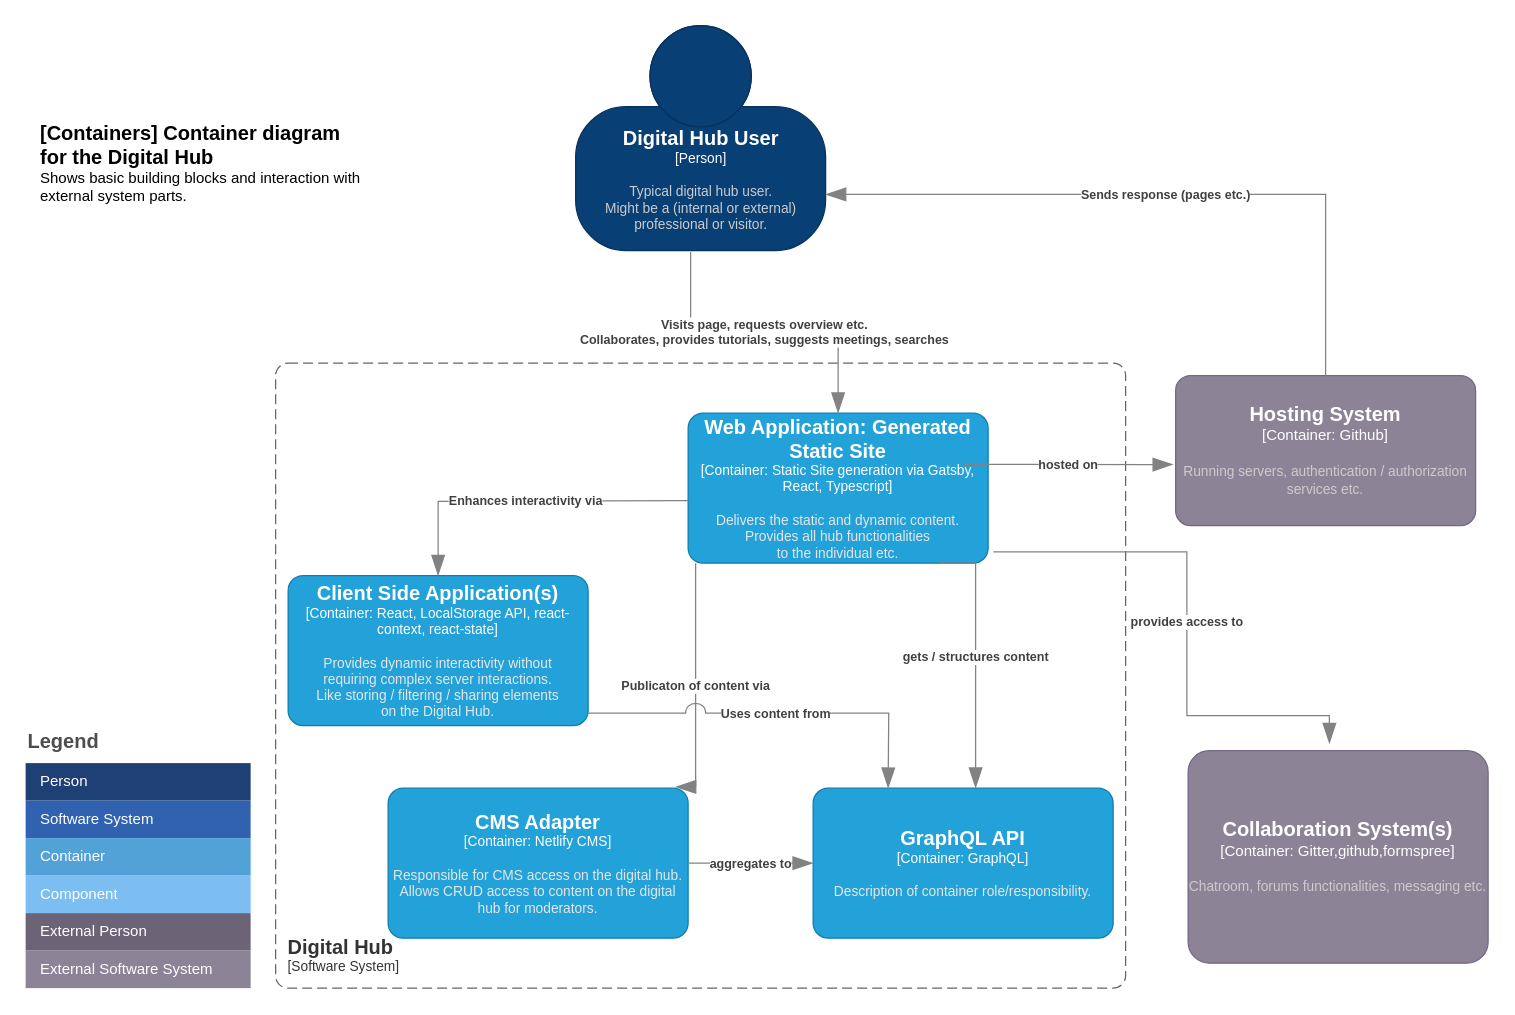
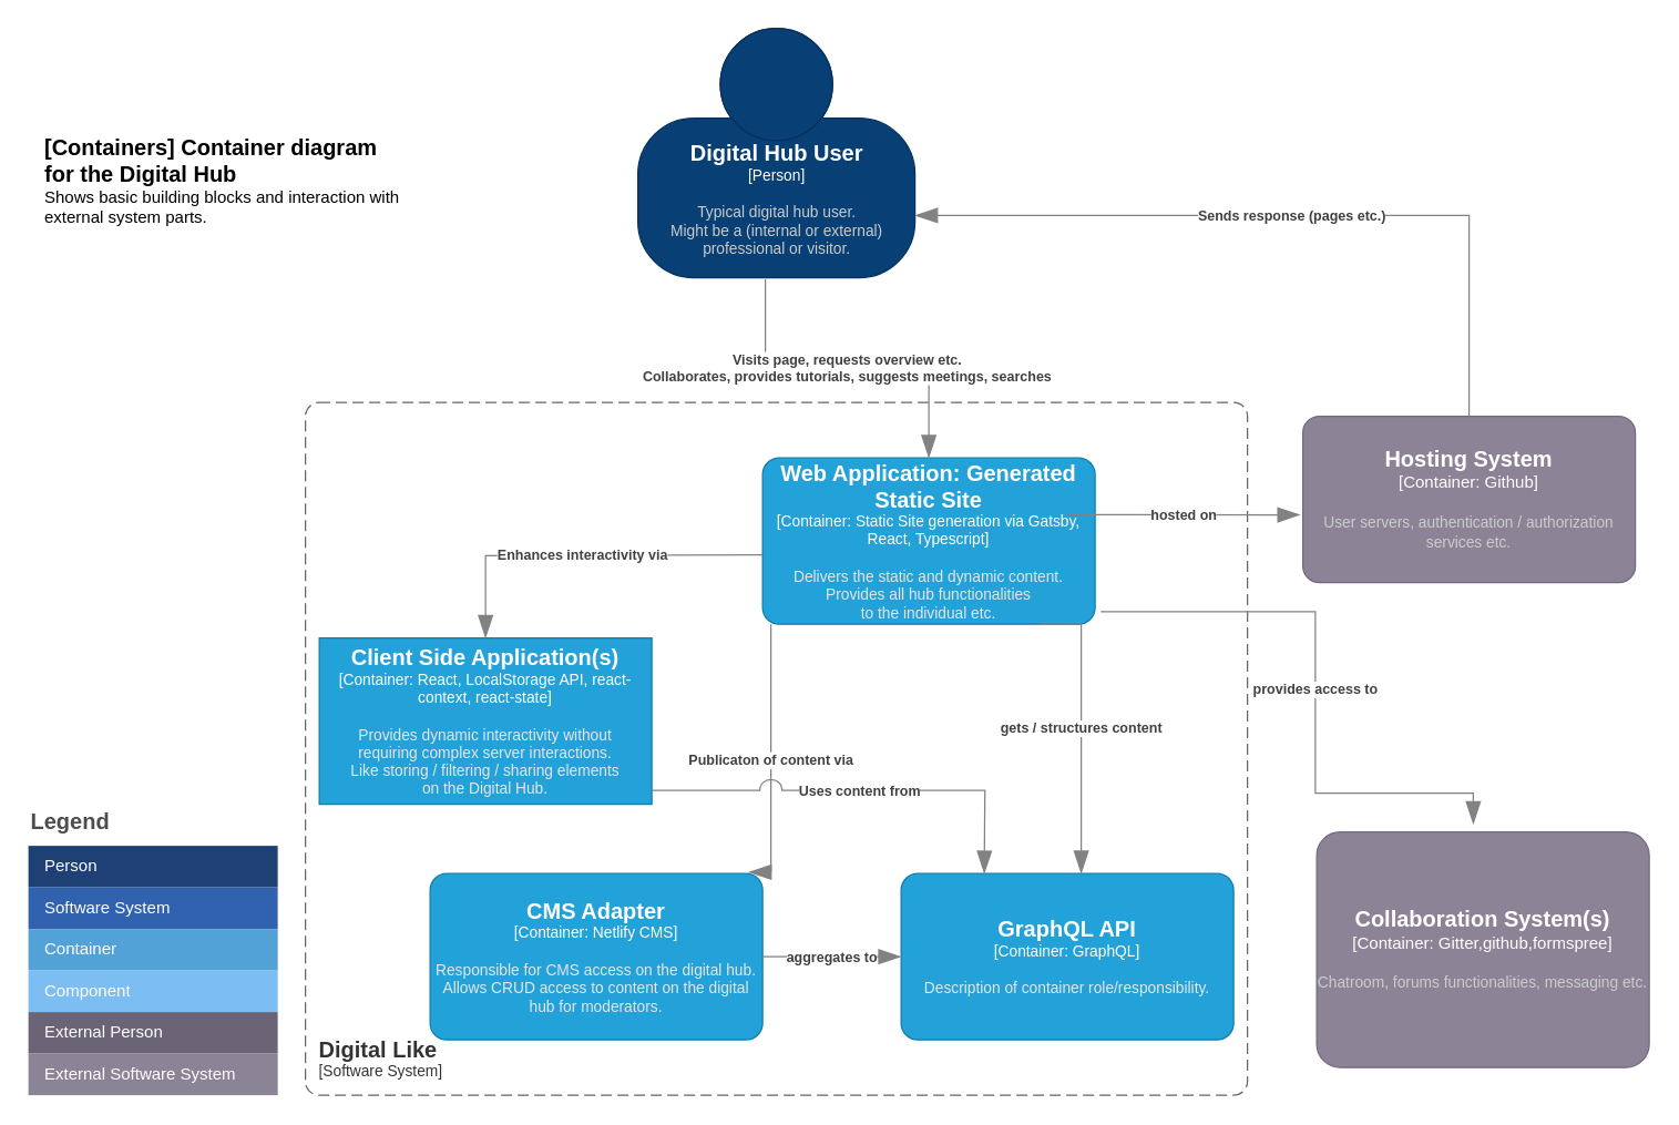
- <mxCell id="6" value="&lt;font style=&quot;font-size: 16px&quot;&gt;&lt;b&gt;Hosting System&lt;/b&gt;&lt;/font&gt;&lt;div&gt;[Container: Github]&lt;/div&gt;&lt;br&gt;&lt;div&gt;&lt;font style=&quot;font-size: 11px&quot;&gt;&lt;font color=&quot;#cccccc&quot;&gt;Running servers, authentication / authorization services etc.&lt;/font&gt;&lt;/div&gt;" style="rounded=1;whiteSpace=wrap;html=1;labelBackgroundColor=none;fillColor=#8C8496;fontColor=#ffffff;align=center;arcSize=10;strokeColor=#736782;metaEdit=1;resizable=0;points=[[0.25,0,0],[0.5,0,0],[0.75,0,0],[1,0.25,0],[1,0.5,0],[1,0.75,0],[0.75,1,0],[0.5,1,0],[0.25,1,0],[0,0.75,0],[0,0.5,0],[0,0.25,0]];" parent="1" vertex="1"><mxGeometry x="940" y="300" width="240" height="120" as="geometry" /></mxCell>
+ <mxCell id="6" value="&lt;font style=&quot;font-size: 16px&quot;&gt;&lt;b&gt;Hosting System&lt;/b&gt;&lt;/font&gt;&lt;div&gt;[Container: Github]&lt;/div&gt;&lt;br&gt;&lt;div&gt;&lt;font style=&quot;font-size: 11px&quot;&gt;&lt;font color=&quot;#cccccc&quot;&gt;User servers, authentication / authorization services etc.&lt;/font&gt;&lt;/div&gt;" style="rounded=1;whiteSpace=wrap;html=1;labelBackgroundColor=none;fillColor=#8C8496;fontColor=#ffffff;align=center;arcSize=10;strokeColor=#736782;metaEdit=1;resizable=0;points=[[0.25,0,0],[0.5,0,0],[0.75,0,0],[1,0.25,0],[1,0.5,0],[1,0.75,0],[0.75,1,0],[0.5,1,0],[0.25,1,0],[0,0.75,0],[0,0.5,0],[0,0.25,0]];" parent="1" vertex="1"><mxGeometry x="940" y="300" width="240" height="120" as="geometry" /></mxCell>
- <mxCell id="25" value="&lt;font style=&quot;font-size: 16px&quot;&gt;&lt;b&gt;Client Side Application(s)&lt;/b&gt;&lt;/font&gt;&lt;div&gt;[Container: React, LocalStorage API, react-context, react-state]&lt;/div&gt;&lt;br&gt;&lt;div&gt;&lt;font style=&quot;font-size: 11px&quot;&gt;&lt;font color=&quot;#E6E6E6&quot;&gt;Provides dynamic interactivity without &#10;requiring complex server interactions. &#10;Like storing / filtering / sharing elements &#10;on the Digital Hub. &lt;/font&gt;&lt;/div&gt;" style="rounded=1;whiteSpace=wrap;html=1;fontSize=11;labelBackgroundColor=none;fillColor=#23A2D9;fontColor=#ffffff;align=center;arcSize=10;strokeColor=#0E7DAD;metaEdit=1;resizable=0;points=[[0.25,0,0],[0.5,0,0],[0.75,0,0],[1,0.25,0],[1,0.5,0],[1,0.75,0],[0.75,1,0],[0.5,1,0],[0.25,1,0],[0,0.75,0],[0,0.5,0],[0,0.25,0]];" parent="1" vertex="1"><mxGeometry x="230" y="460" width="240" height="120" as="geometry" /></mxCell>
+ <mxCell id="25" value="&lt;font style=&quot;font-size: 16px&quot;&gt;&lt;b&gt;Client Side Application(s)&lt;/b&gt;&lt;/font&gt;&lt;div&gt;[Container: React, LocalStorage API, react-context, react-state]&lt;/div&gt;&lt;br&gt;&lt;div&gt;&lt;font style=&quot;font-size: 11px&quot;&gt;&lt;font color=&quot;#E6E6E6&quot;&gt;Provides dynamic interactivity without &#10;requiring complex server interactions. &#10;Like storing / filtering / sharing elements &#10;on the Digital Hub. &lt;/font&gt;&lt;/div&gt;" style="whiteSpace=wrap;html=1;fontSize=11;labelBackgroundColor=none;fillColor=#23A2D9;fontColor=#ffffff;align=center;arcSize=10;strokeColor=#0E7DAD;metaEdit=1;resizable=0;points=[[0.25,0,0],[0.5,0,0],[0.75,0,0],[1,0.25,0],[1,0.5,0],[1,0.75,0],[0.75,1,0],[0.5,1,0],[0.25,1,0],[0,0.75,0],[0,0.5,0],[0,0.25,0]];rounded=0;" parent="1" vertex="1"><mxGeometry x="230" y="460" width="240" height="120" as="geometry" /></mxCell>
- <mxCell id="3" value="&lt;font style=&quot;font-size: 16px&quot;&gt;&lt;b&gt;&lt;div style=&quot;text-align: left&quot;&gt;Digital Hub&lt;/div&gt;&lt;/b&gt;&lt;/font&gt;&lt;div style=&quot;text-align: left&quot;&gt;[Software System]&lt;/div&gt;" style="rounded=1;fontSize=11;whiteSpace=wrap;html=1;dashed=1;arcSize=20;fillColor=none;strokeColor=#666666;fontColor=#333333;labelBackgroundColor=none;align=left;verticalAlign=bottom;labelBorderColor=none;spacingTop=0;spacing=10;dashPattern=8 4;metaEdit=1;rotatable=0;perimeter=rectanglePerimeter;noLabel=0;labelPadding=0;allowArrows=0;connectable=0;expand=0;recursiveResize=0;editable=1;pointerEvents=0;absoluteArcSize=1;points=[[0.25,0,0],[0.5,0,0],[0.75,0,0],[1,0.25,0],[1,0.5,0],[1,0.75,0],[0.75,1,0],[0.5,1,0],[0.25,1,0],[0,0.75,0],[0,0.5,0],[0,0.25,0]];" parent="1" vertex="1"><mxGeometry x="220" y="290" width="680" height="500" as="geometry" /></mxCell>
+ <mxCell id="3" value="&lt;font style=&quot;font-size: 16px&quot;&gt;&lt;b&gt;&lt;div style=&quot;text-align: left&quot;&gt;Digital Like&lt;/div&gt;&lt;/b&gt;&lt;/font&gt;&lt;div style=&quot;text-align: left&quot;&gt;[Software System]&lt;/div&gt;" style="rounded=1;fontSize=11;whiteSpace=wrap;html=1;dashed=1;arcSize=20;fillColor=none;strokeColor=#666666;fontColor=#333333;labelBackgroundColor=none;align=left;verticalAlign=bottom;labelBorderColor=none;spacingTop=0;spacing=10;dashPattern=8 4;metaEdit=1;rotatable=0;perimeter=rectanglePerimeter;noLabel=0;labelPadding=0;allowArrows=0;connectable=0;expand=0;recursiveResize=0;editable=1;pointerEvents=0;absoluteArcSize=1;points=[[0.25,0,0],[0.5,0,0],[0.75,0,0],[1,0.25,0],[1,0.5,0],[1,0.75,0],[0.75,1,0],[0.5,1,0],[0.25,1,0],[0,0.75,0],[0,0.5,0],[0,0.25,0]];" parent="1" vertex="1"><mxGeometry x="220" y="290" width="680" height="500" as="geometry" /></mxCell>
